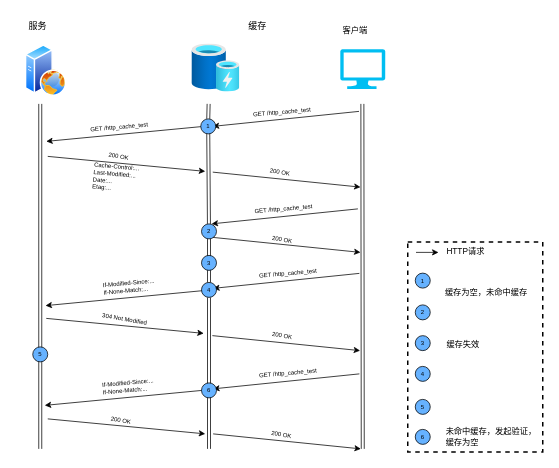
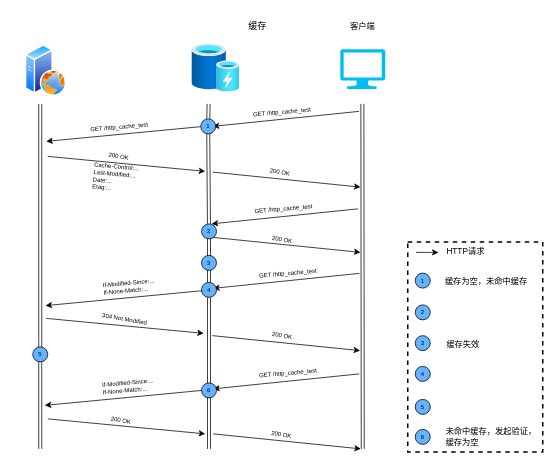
- <mxCell id="8" value="服务" style="text;html=1;strokeColor=none;fillColor=none;align=center;verticalAlign=middle;whiteSpace=wrap;rounded=0;" vertex="1" parent="1"><mxGeometry x="20" y="20" width="60" height="30" as="geometry" /></mxCell>
- <mxCell id="46" value="&lt;font style=&quot;font-size: 11px;&quot;&gt;客户端&lt;/font&gt;" style="text;html=1;strokeColor=none;fillColor=none;align=center;verticalAlign=middle;whiteSpace=wrap;rounded=0;fontSize=8;" vertex="1" parent="1"><mxGeometry x="443" y="25" width="60" height="30" as="geometry" /></mxCell>
+ <mxCell id="46" value="&lt;font style=&quot;font-size: 11px;&quot;&gt;客户端&lt;/font&gt;" style="text;html=1;strokeColor=none;fillColor=none;align=center;verticalAlign=middle;whiteSpace=wrap;rounded=0;fontSize=8;" vertex="1" parent="1"><mxGeometry x="453" y="20" width="60" height="30" as="geometry" /></mxCell>
- <mxCell id="50" value="缓存为空，未命中缓存" style="text;html=1;strokeColor=none;fillColor=none;align=center;verticalAlign=middle;whiteSpace=wrap;rounded=0;fontSize=11;" vertex="1" parent="1"><mxGeometry x="583" y="373.65" width="130" height="30" as="geometry" /></mxCell>
+ <mxCell id="50" value="缓存为空，未命中缓存" style="text;html=1;strokeColor=none;fillColor=none;align=center;verticalAlign=middle;whiteSpace=wrap;rounded=0;fontSize=11;" vertex="1" parent="1"><mxGeometry x="583" y="358.65" width="130" height="30" as="geometry" /></mxCell>
